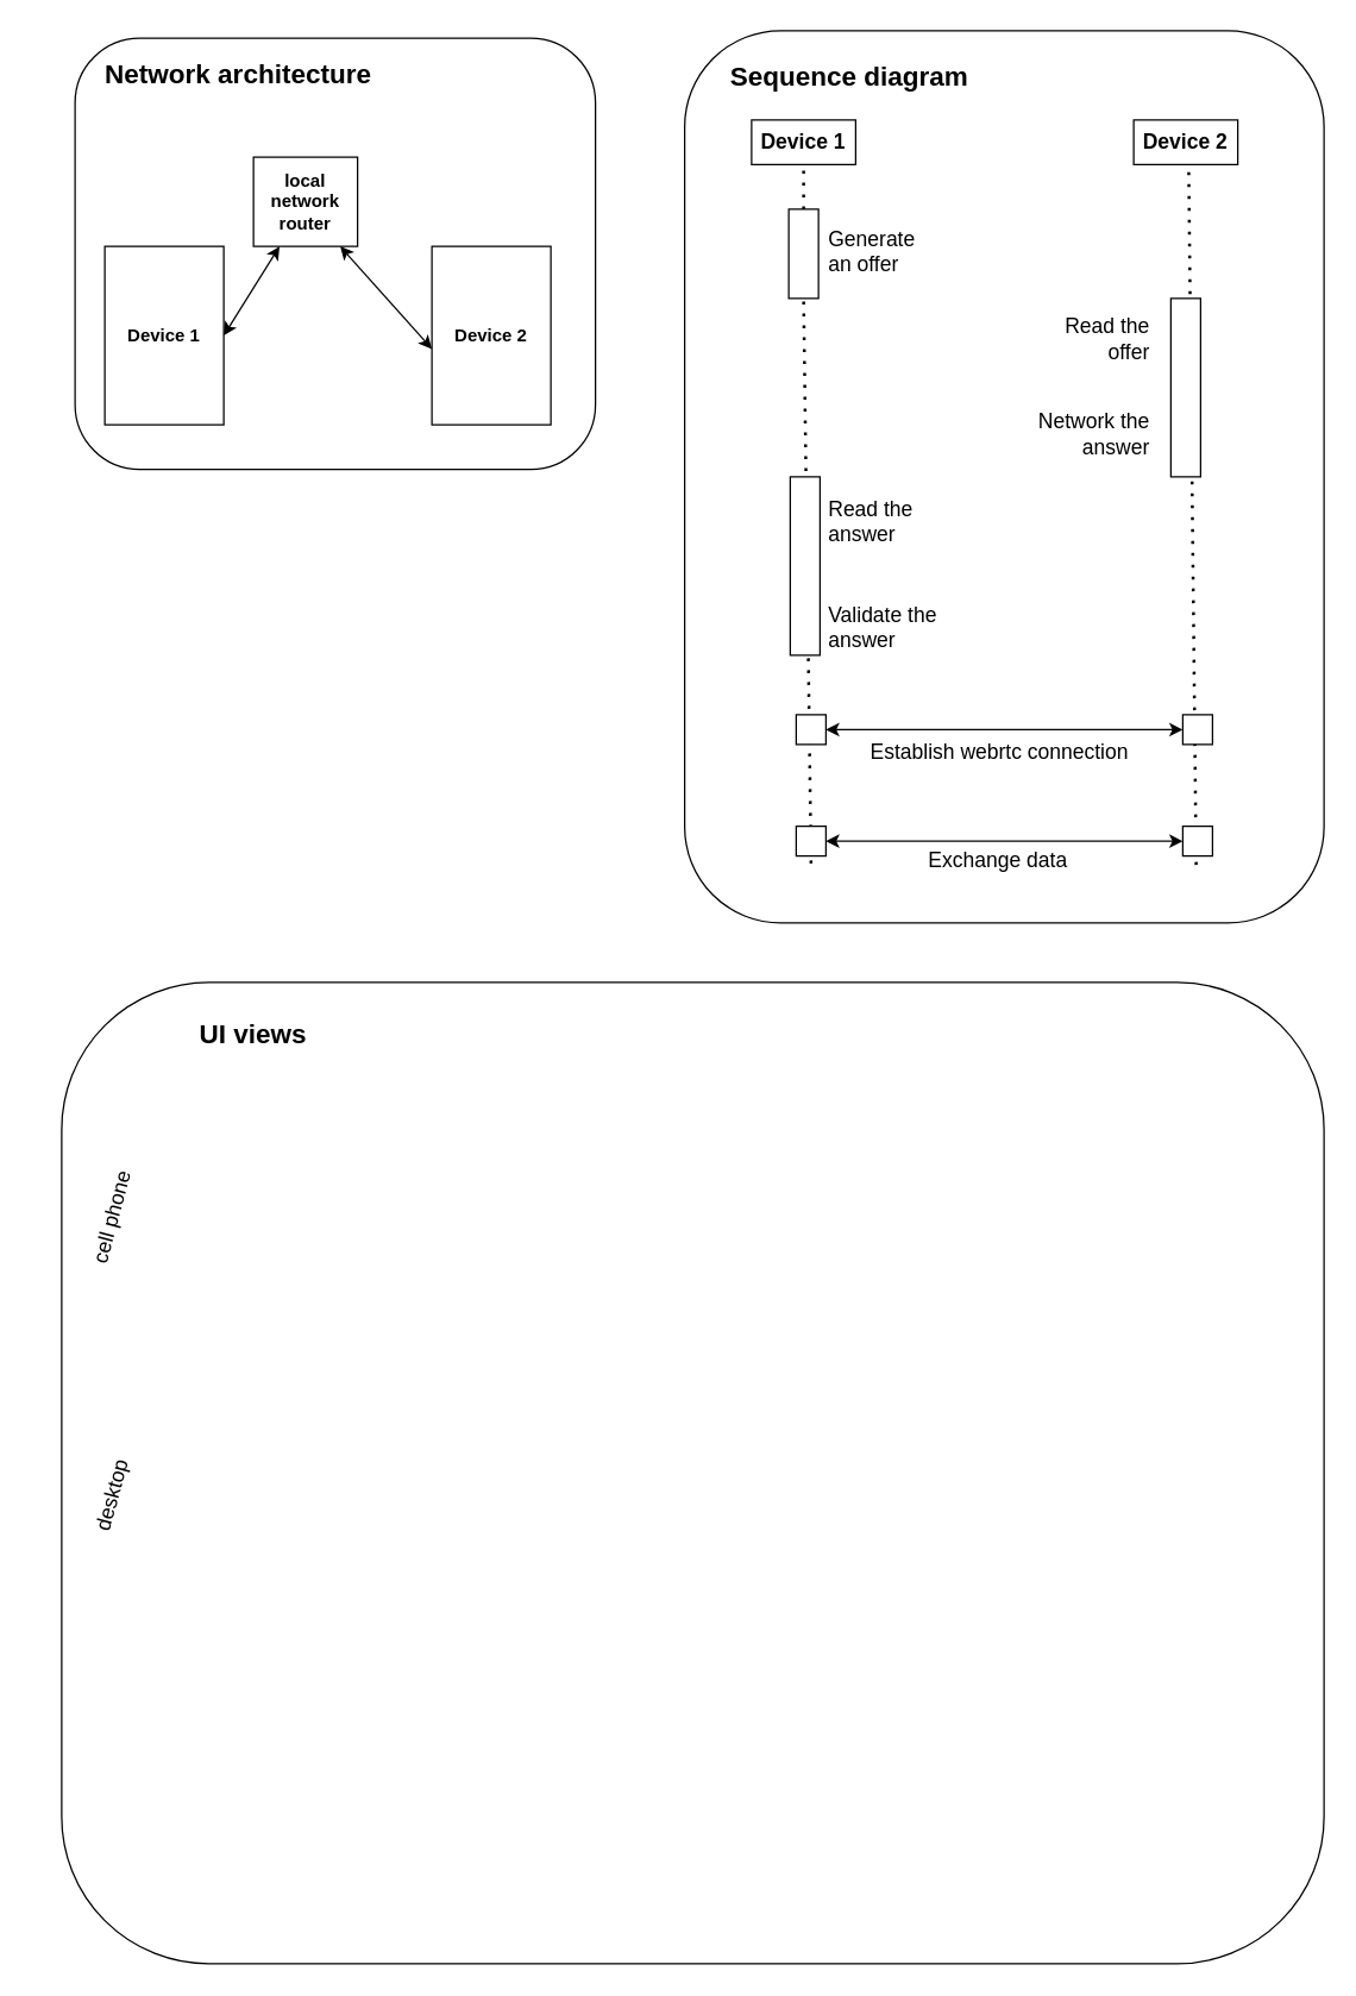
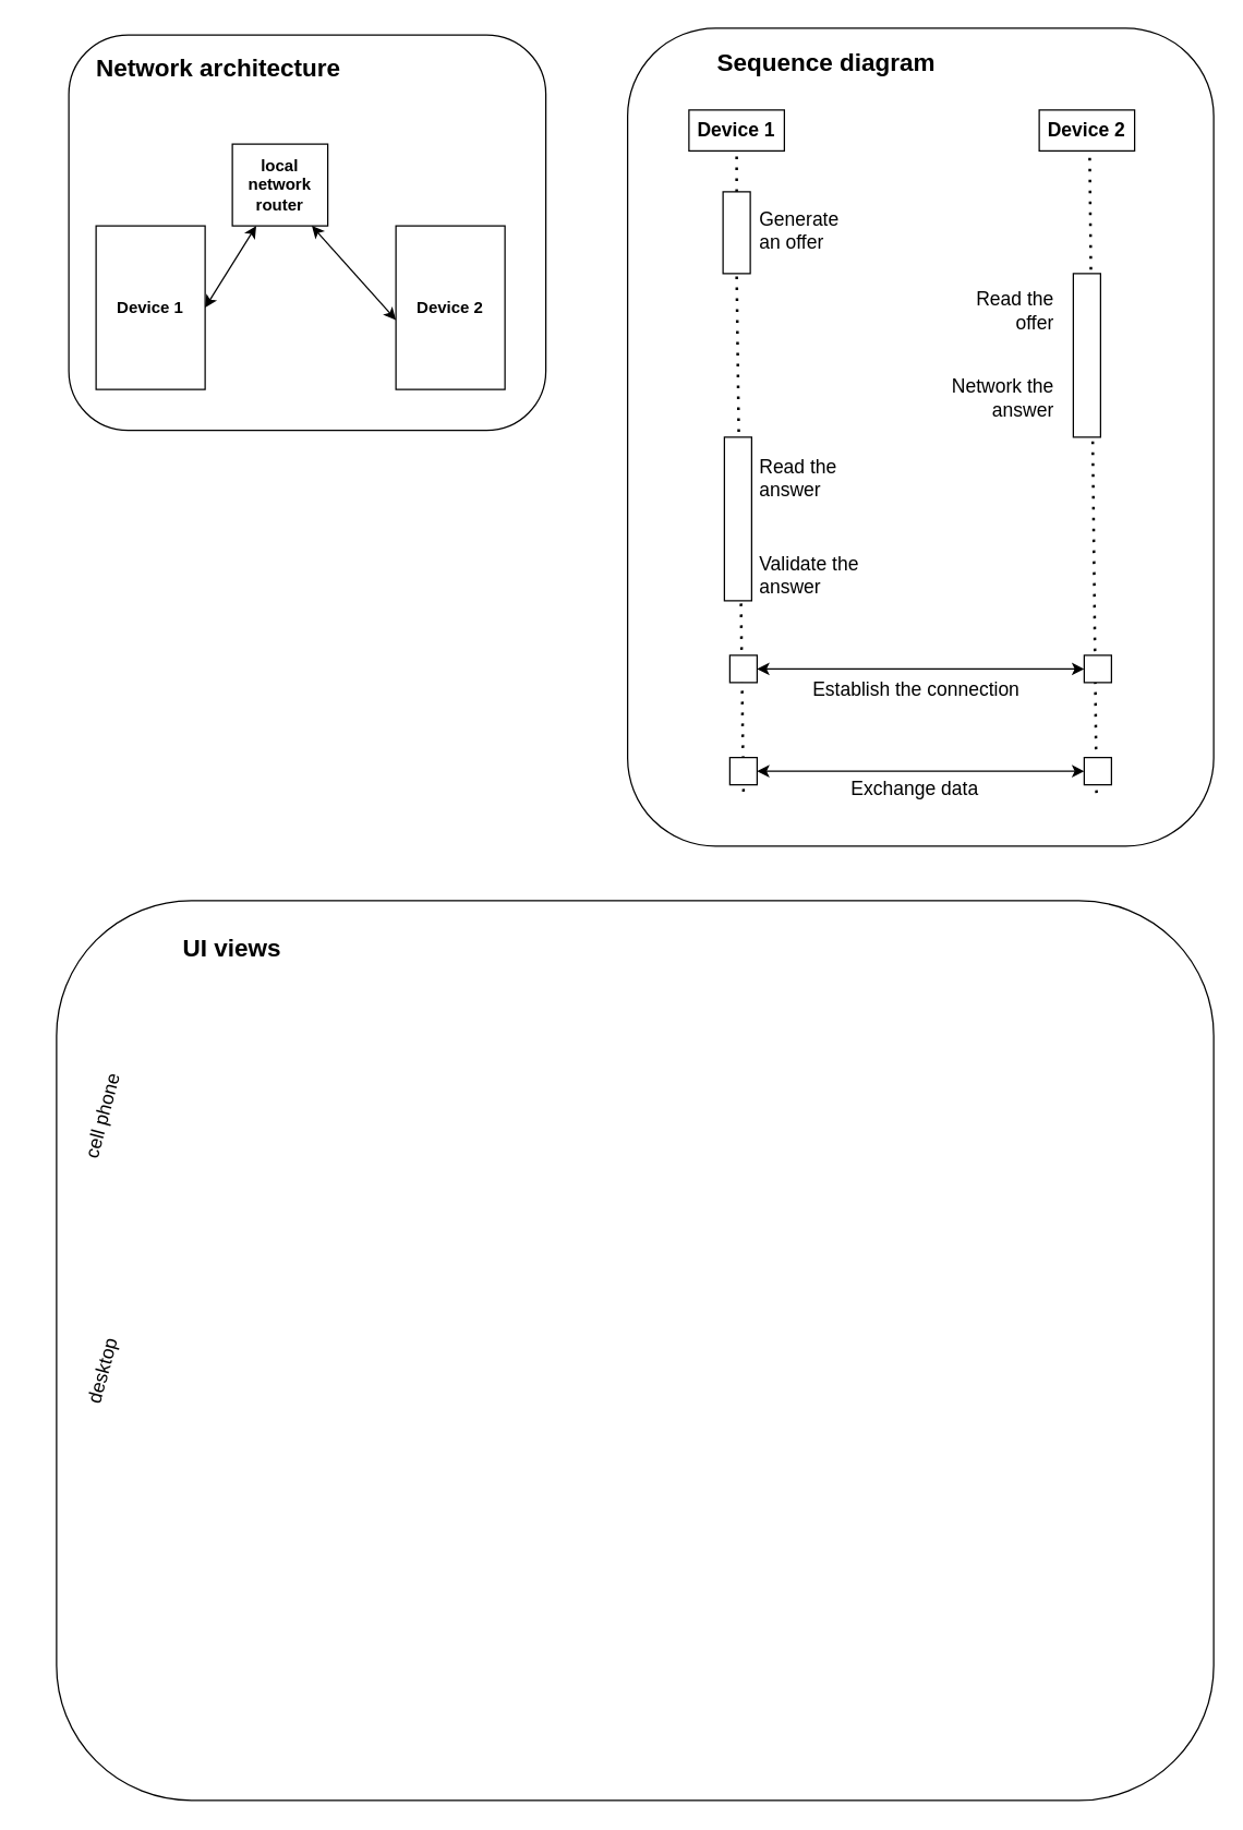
- <mxCell id="12" value="&lt;b&gt;&lt;font style=&quot;font-size: 18px;&quot;&gt;Sequence diagram&lt;/font&gt;&lt;/b&gt;" style="text;html=1;strokeColor=none;fillColor=none;align=center;verticalAlign=middle;whiteSpace=wrap;rounded=0;" vertex="1" parent="1"><mxGeometry x="471" y="36" width="200" height="30" as="geometry" /></mxCell>
+ <mxCell id="12" value="&lt;b&gt;&lt;font style=&quot;font-size: 18px;&quot;&gt;Sequence diagram&lt;/font&gt;&lt;/b&gt;" style="text;html=1;strokeColor=none;fillColor=none;align=center;verticalAlign=middle;whiteSpace=wrap;rounded=0;" vertex="1" parent="1"><mxGeometry x="506" y="31" width="200" height="30" as="geometry" /></mxCell>
- <mxCell id="29" value="Establish webrtc connection" style="text;html=1;strokeColor=none;fillColor=none;align=center;verticalAlign=middle;whiteSpace=wrap;rounded=0;fontSize=14;" vertex="1" parent="1"><mxGeometry x="582" y="490" width="180" height="30" as="geometry" /></mxCell>
+ <mxCell id="29" value="Establish the connection" style="text;html=1;strokeColor=none;fillColor=none;align=center;verticalAlign=middle;whiteSpace=wrap;rounded=0;fontSize=14;" vertex="1" parent="1"><mxGeometry x="582" y="490" width="180" height="30" as="geometry" /></mxCell>
